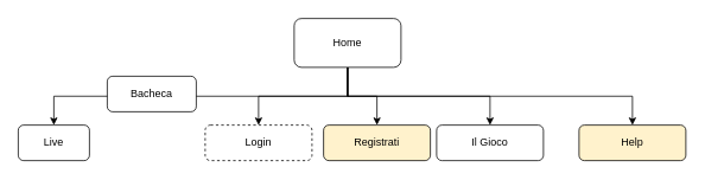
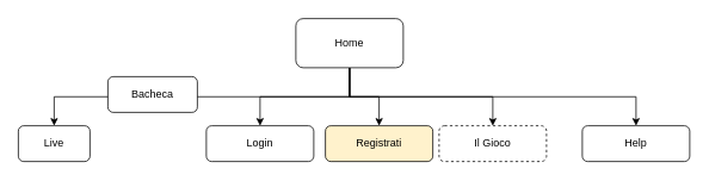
- <mxCell id="2" value="Login" style="rounded=1;whiteSpace=wrap;html=1;dashed=1;" parent="1" vertex="1"><mxGeometry x="230" y="140" width="120" height="40" as="geometry" /></mxCell>
+ <mxCell id="2" value="Login" style="rounded=1;whiteSpace=wrap;html=1;" parent="1" vertex="1"><mxGeometry x="230" y="140" width="120" height="40" as="geometry" /></mxCell>
- <mxCell id="9" value="Il Gioco" style="rounded=1;whiteSpace=wrap;html=1;" parent="1" vertex="1"><mxGeometry x="490" y="140" width="120" height="40" as="geometry" /></mxCell>
+ <mxCell id="9" value="Il Gioco" style="rounded=1;whiteSpace=wrap;html=1;dashed=1;" parent="1" vertex="1"><mxGeometry x="490" y="140" width="120" height="40" as="geometry" /></mxCell>
- <mxCell id="11" value="Help" style="rounded=1;whiteSpace=wrap;html=1;fillColor=#fff2cc;" parent="1" vertex="1"><mxGeometry x="650" y="140" width="120" height="40" as="geometry" /></mxCell>
+ <mxCell id="11" value="Help" style="rounded=1;whiteSpace=wrap;html=1;" parent="1" vertex="1"><mxGeometry x="650" y="140" width="120" height="40" as="geometry" /></mxCell>
